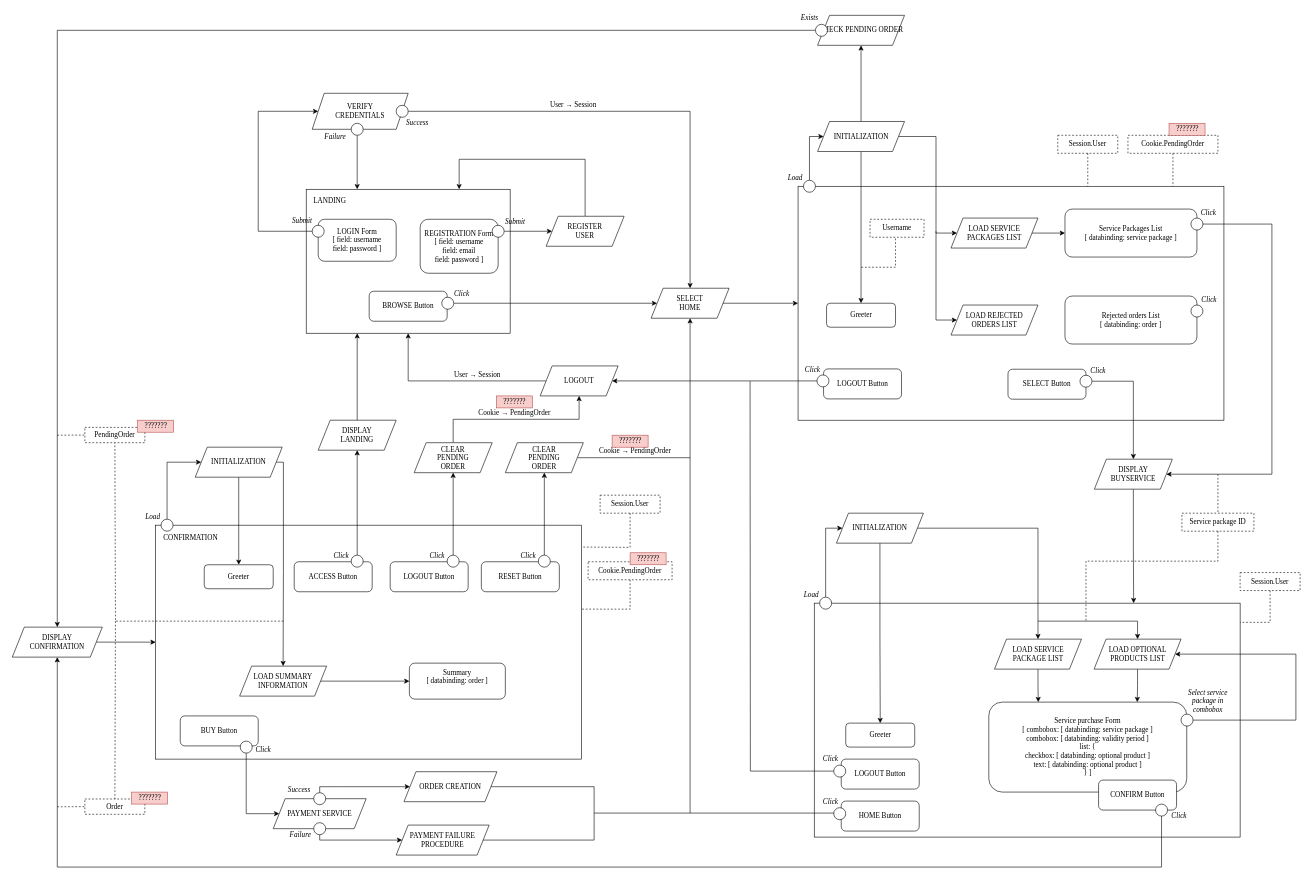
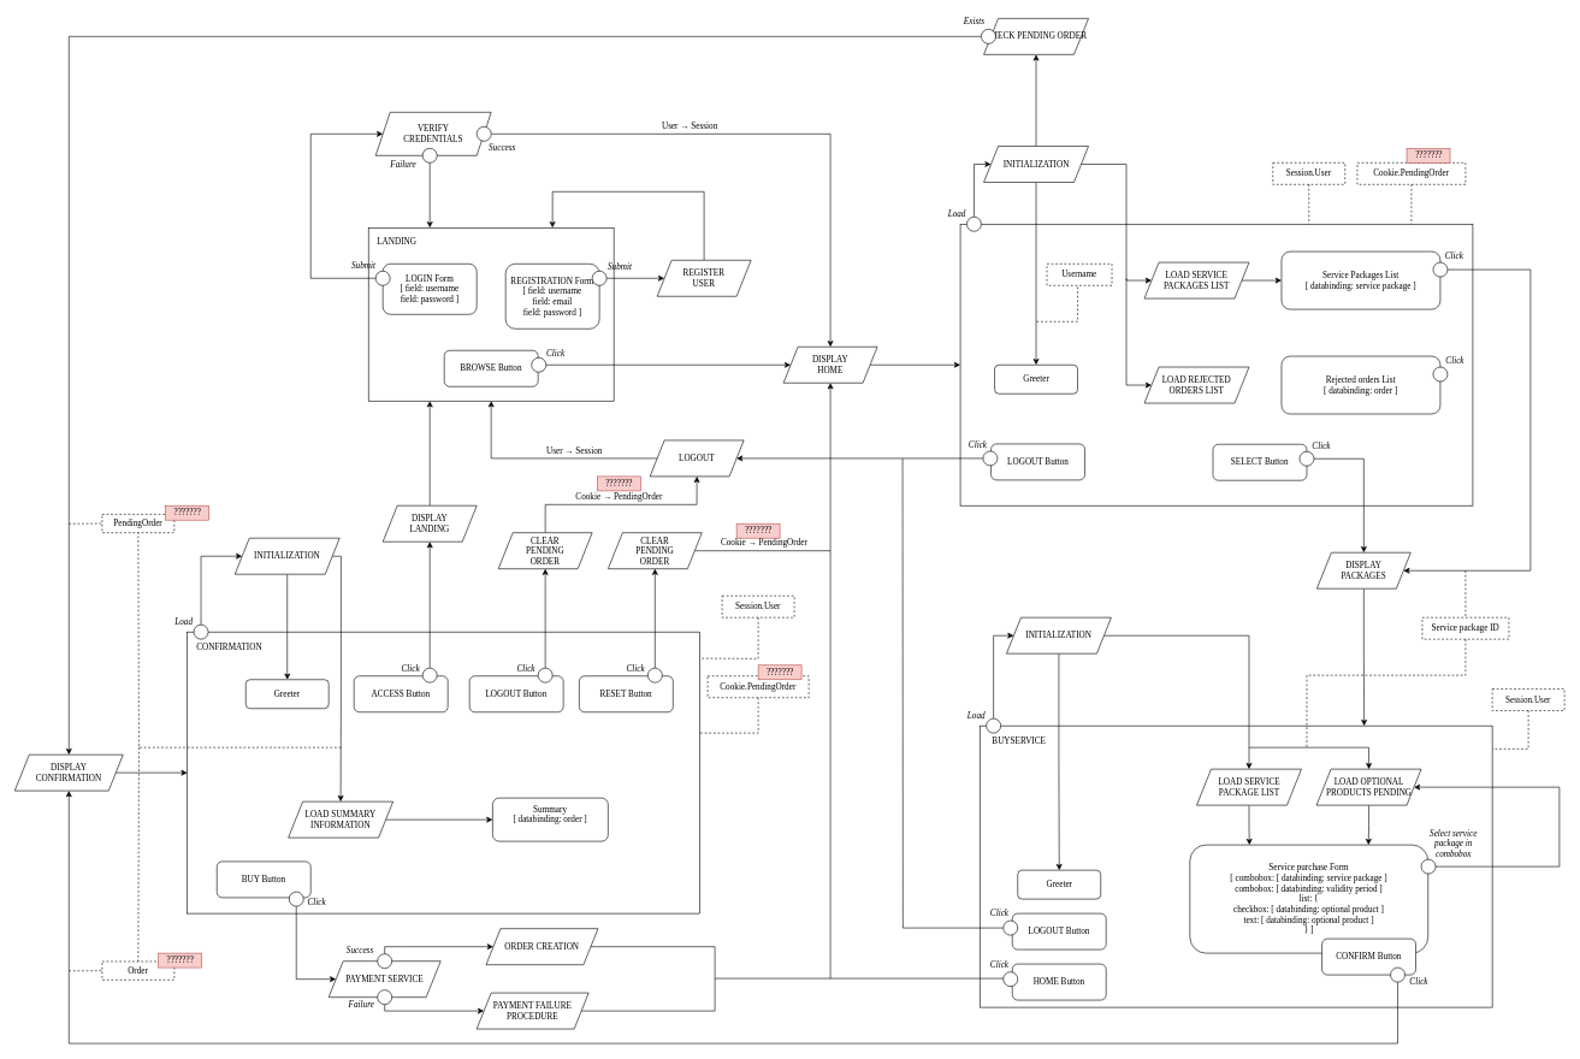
- <mxCell id="23" value="&lt;div&gt;SELECT&lt;/div&gt;&lt;div&gt;HOME&lt;br&gt;&lt;/div&gt;" style="shape=parallelogram;perimeter=parallelogramPerimeter;whiteSpace=wrap;html=1;fixedSize=1;fontFamily=Verdana;" vertex="1" parent="1"><mxGeometry x="1085" y="480" width="130" height="50" as="geometry" /></mxCell>
+ <mxCell id="23" value="&lt;div&gt;DISPLAY&lt;/div&gt;&lt;div&gt;HOME&lt;br&gt;&lt;/div&gt;" style="shape=parallelogram;perimeter=parallelogramPerimeter;whiteSpace=wrap;html=1;fixedSize=1;fontFamily=Verdana;" vertex="1" parent="1"><mxGeometry x="1085" y="480" width="130" height="50" as="geometry" /></mxCell>
- <mxCell id="61" value="&lt;div&gt;DISPLAY&lt;/div&gt;&lt;div&gt;BUYSERVICE&lt;br&gt;&lt;/div&gt;" style="shape=parallelogram;perimeter=parallelogramPerimeter;whiteSpace=wrap;html=1;fixedSize=1;fontFamily=Verdana;" vertex="1" parent="1"><mxGeometry x="1824" y="765" width="130" height="50" as="geometry" /></mxCell>
+ <mxCell id="61" value="&lt;div&gt;DISPLAY&lt;/div&gt;&lt;div&gt;PACKAGES&lt;br&gt;&lt;/div&gt;" style="shape=parallelogram;perimeter=parallelogramPerimeter;whiteSpace=wrap;html=1;fixedSize=1;fontFamily=Verdana;" vertex="1" parent="1"><mxGeometry x="1824" y="765" width="130" height="50" as="geometry" /></mxCell>
+ <mxCell id="63" value="BUYSERVICE" style="text;html=1;align=center;verticalAlign=middle;resizable=0;points=[];autosize=1;strokeColor=none;fillColor=none;fontFamily=Verdana;" vertex="1" parent="1"><mxGeometry x="1361" y="1017" width="100" height="20" as="geometry" /></mxCell>
- <mxCell id="91" value="LOAD OPTIONAL PRODUCTS LIST" style="shape=parallelogram;perimeter=parallelogramPerimeter;whiteSpace=wrap;html=1;fixedSize=1;fontFamily=Verdana;" vertex="1" parent="1"><mxGeometry x="1823.5" y="1065" width="145" height="50" as="geometry" /></mxCell>
+ <mxCell id="91" value="LOAD OPTIONAL PRODUCTS PENDING" style="shape=parallelogram;perimeter=parallelogramPerimeter;whiteSpace=wrap;html=1;fixedSize=1;fontFamily=Verdana;" vertex="1" parent="1"><mxGeometry x="1823.5" y="1065" width="145" height="50" as="geometry" /></mxCell>
